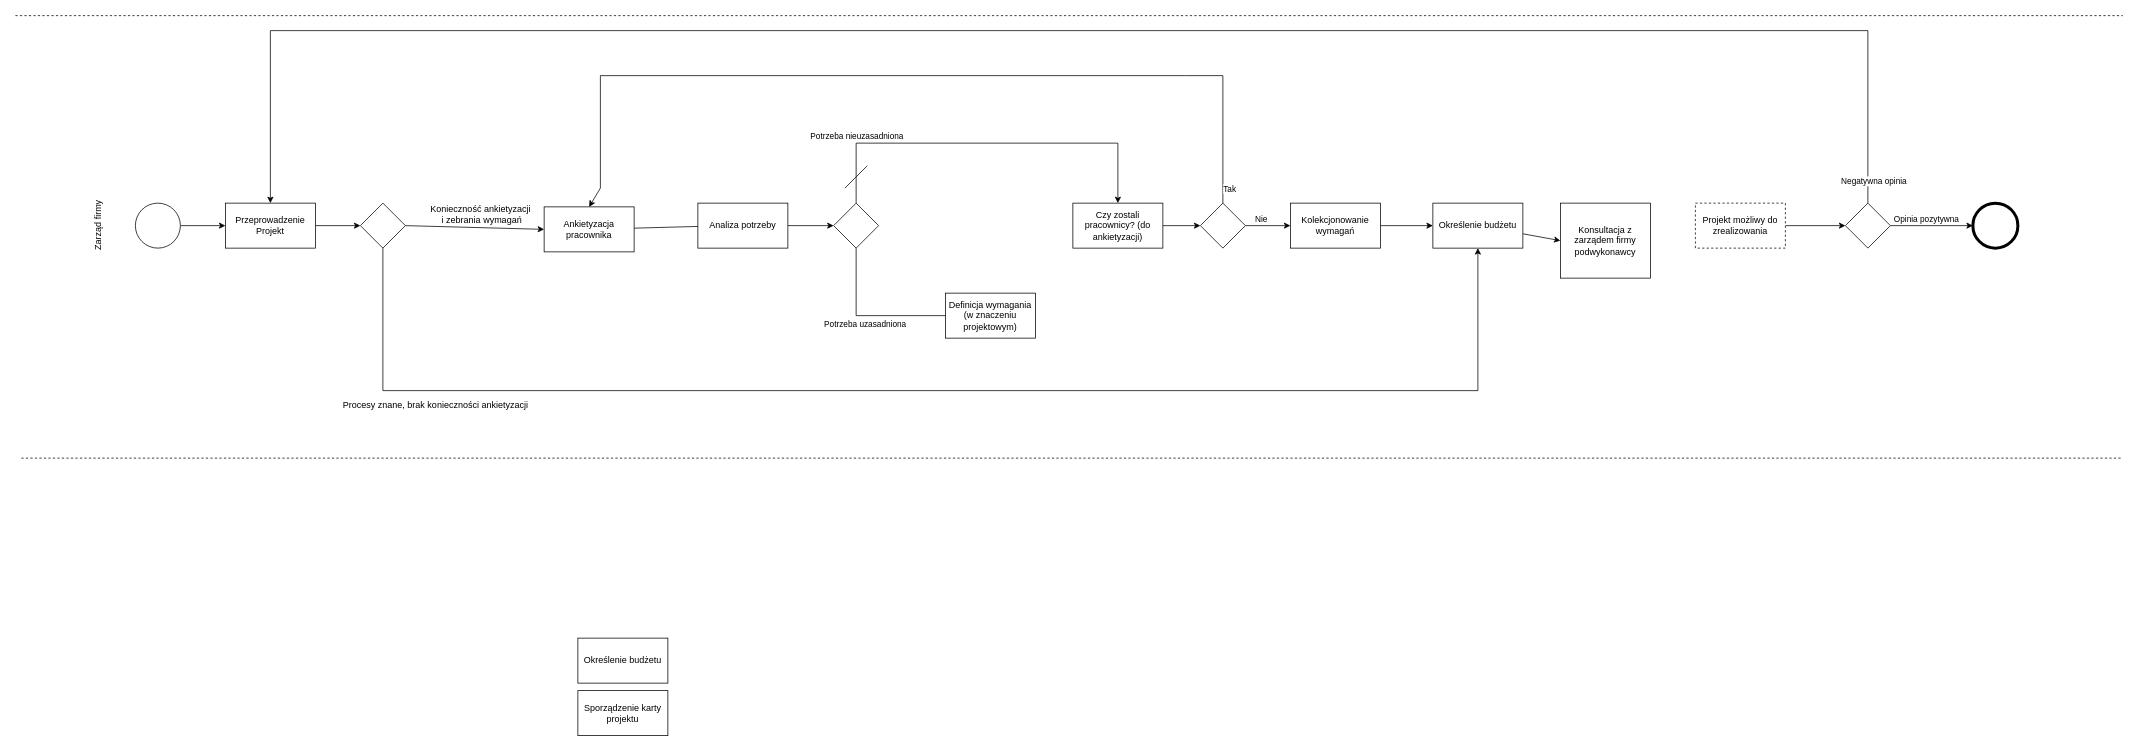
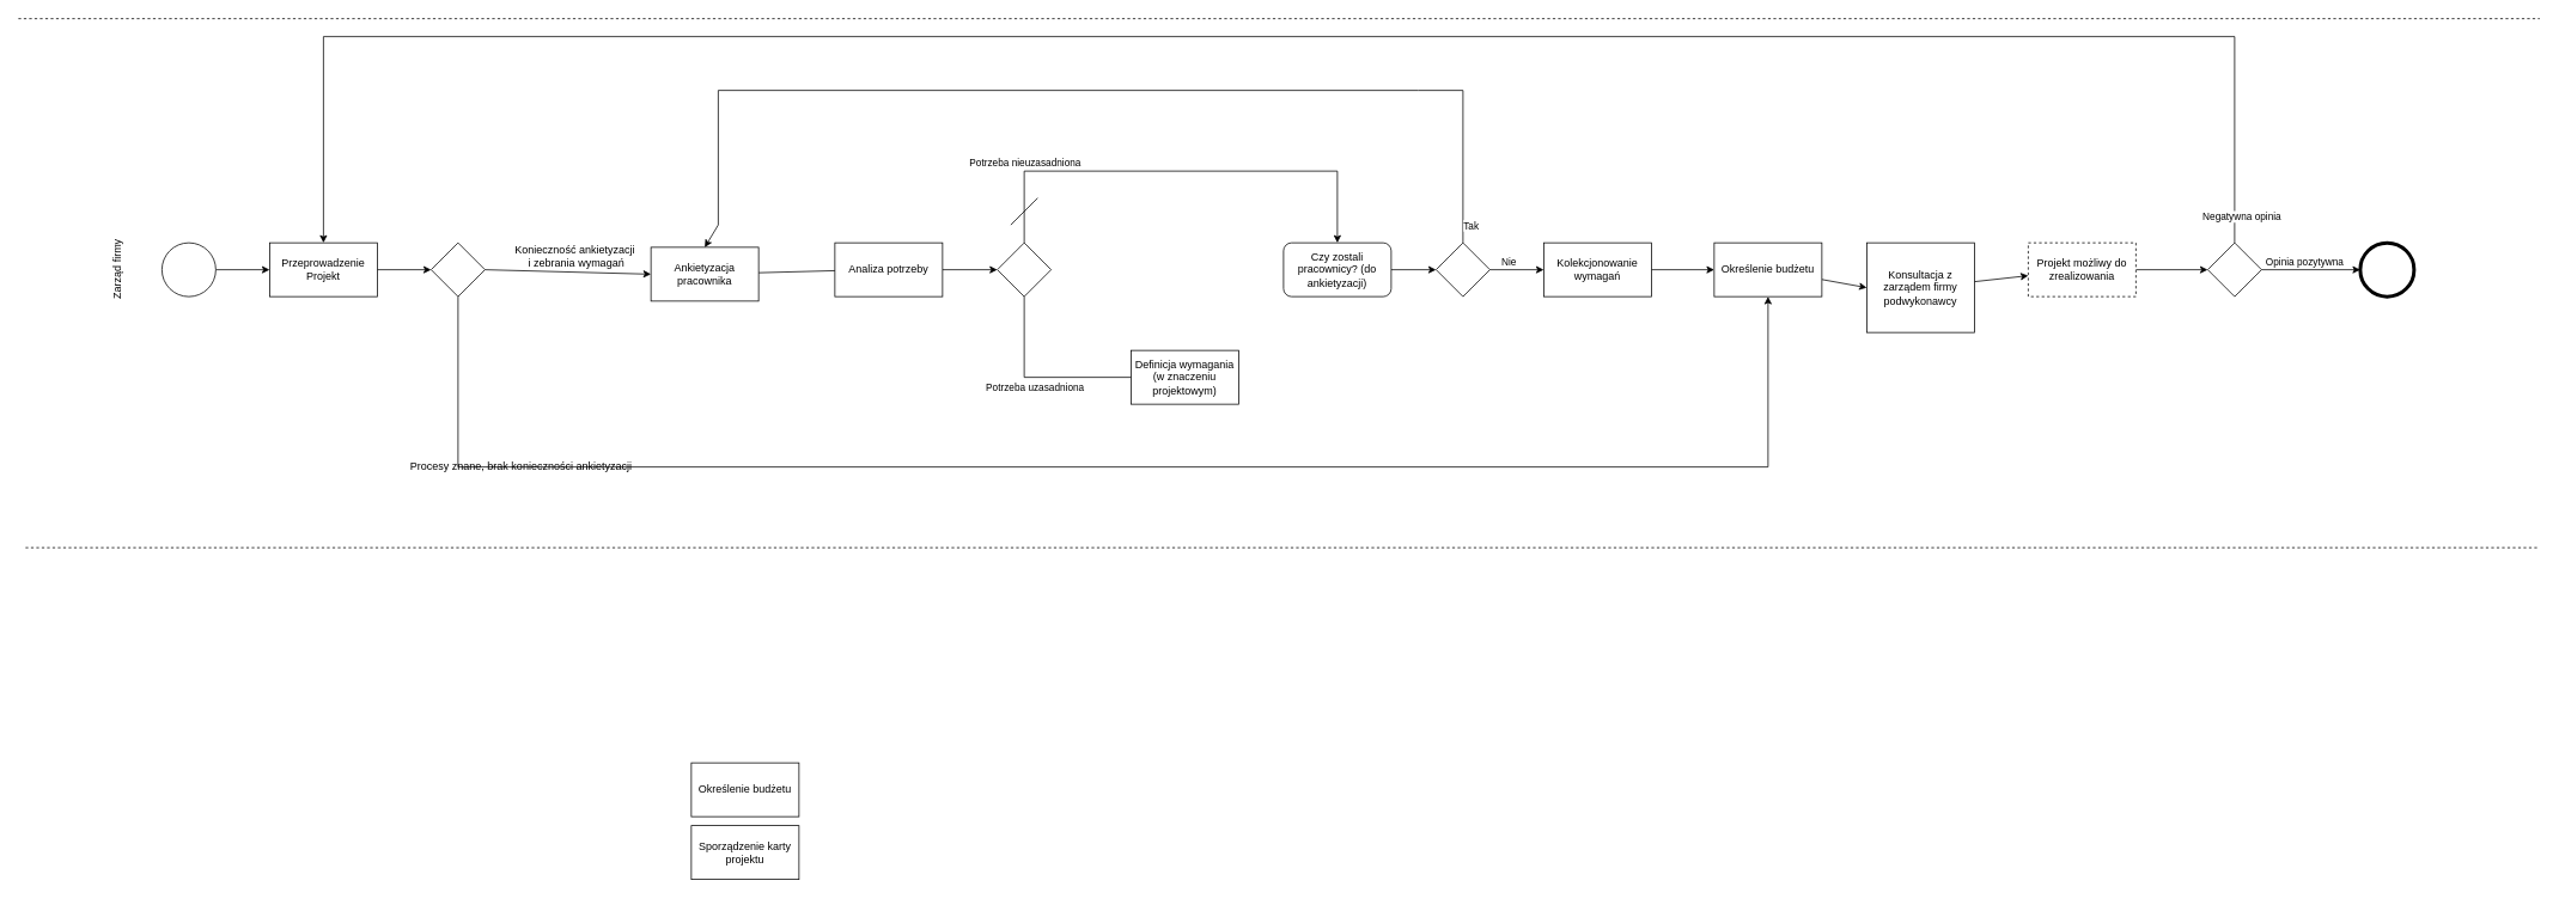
- <mxCell id="18" value="Czy zostali pracownicy? (do ankietyzacji)" style="rounded=0;whiteSpace=wrap;html=1;" vertex="1" parent="1"><mxGeometry x="1430" y="270" width="120" height="60" as="geometry" /></mxCell>
+ <mxCell id="18" value="Czy zostali pracownicy? (do ankietyzacji)" style="whiteSpace=wrap;html=1;rounded=1;" vertex="1" parent="1"><mxGeometry x="1430" y="270" width="120" height="60" as="geometry" /></mxCell>
+ <mxCell id="36" style="edgeStyle=none;rounded=0;html=1;" edge="1" parent="1" source="37" target="39"><mxGeometry relative="1" as="geometry"><mxPoint x="2280" y="300" as="targetPoint" /></mxGeometry></mxCell>
- <mxCell id="31" value="Procesy znane, brak konieczności ankietyzacji" style="text;html=1;align=center;verticalAlign=middle;resizable=0;points=[];autosize=1;strokeColor=none;fillColor=none;" vertex="1" parent="1"><mxGeometry x="450" y="530" width="260" height="20" as="geometry" /></mxCell>
+ <mxCell id="31" value="Procesy znane, brak konieczności ankietyzacji" style="text;html=1;align=center;verticalAlign=middle;resizable=0;points=[];autosize=1;strokeColor=none;fillColor=none;" vertex="1" parent="1"><mxGeometry x="450" y="510" width="260" height="20" as="geometry" /></mxCell>
